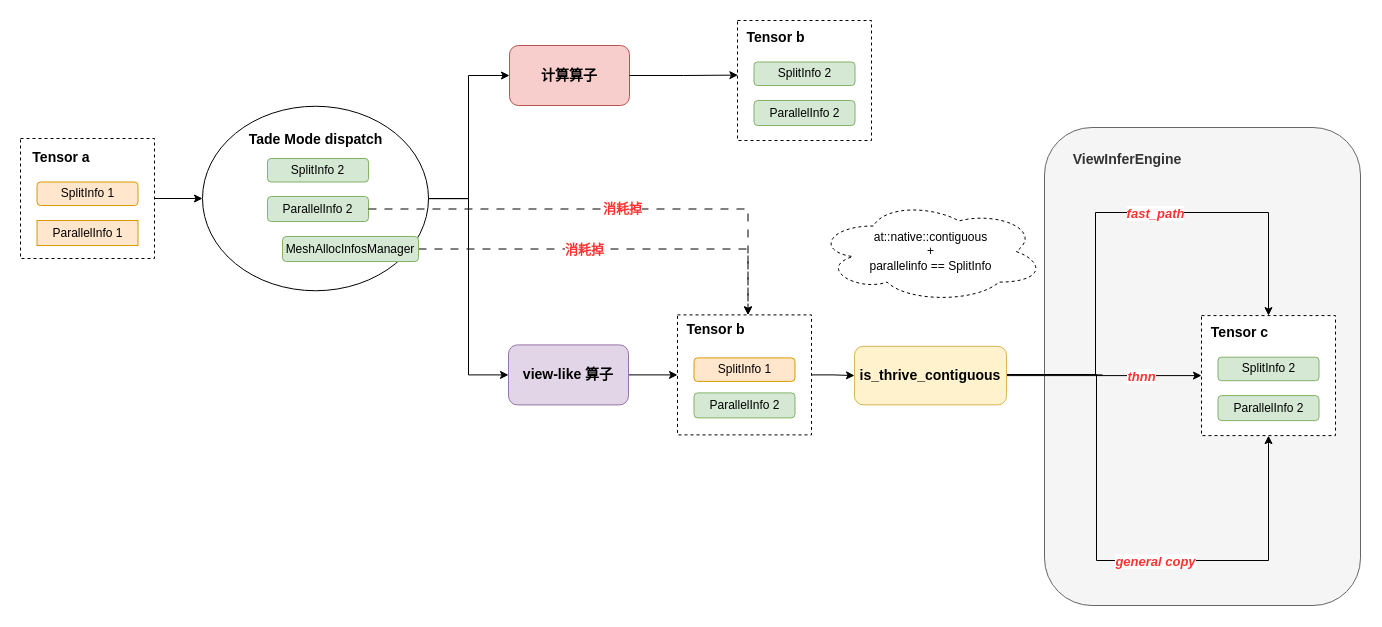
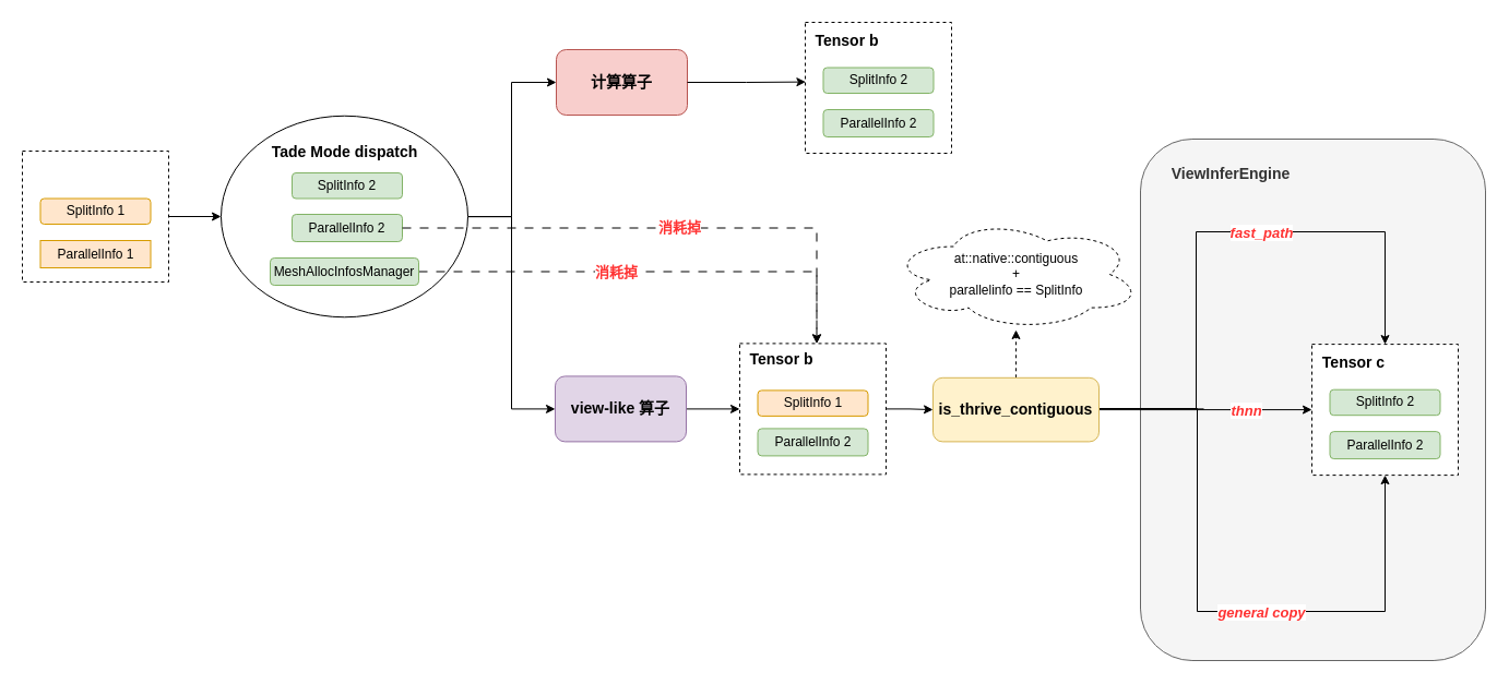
- <mxCell id="23" value="&lt;b&gt;&lt;font style=&quot;font-size: 14px;&quot;&gt;Tensor a&lt;/font&gt;&lt;/b&gt;" style="text;html=1;align=center;verticalAlign=middle;whiteSpace=wrap;rounded=0;container=0;" vertex="1" parent="20"><mxGeometry x="10.5" y="4" width="60" height="30" as="geometry" /></mxCell>
- <mxCell id="37" value="MeshAllocInfosManager" style="rounded=1;whiteSpace=wrap;html=1;fillColor=#d5e8d4;strokeColor=#82b366;container=0;" vertex="1" parent="1"><mxGeometry x="282" y="236" width="136" height="25" as="geometry" /></mxCell>
+ <mxCell id="37" value="MeshAllocInfosManager" style="rounded=1;whiteSpace=wrap;html=1;fillColor=#d5e8d4;strokeColor=#82b366;container=0;" vertex="1" parent="1"><mxGeometry x="247" y="236" width="136" height="25" as="geometry" /></mxCell>
+ <mxCell id="17" style="edgeStyle=orthogonalEdgeStyle;rounded=0;orthogonalLoop=1;jettySize=auto;html=1;dashed=1;" edge="1" parent="1" source="18" target="30"><mxGeometry relative="1" as="geometry" /></mxCell>
